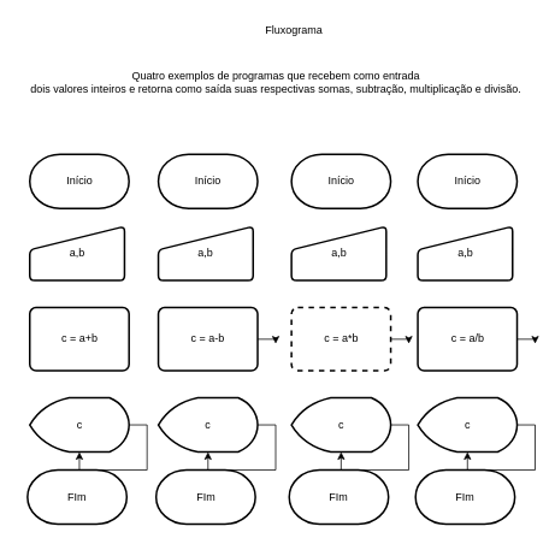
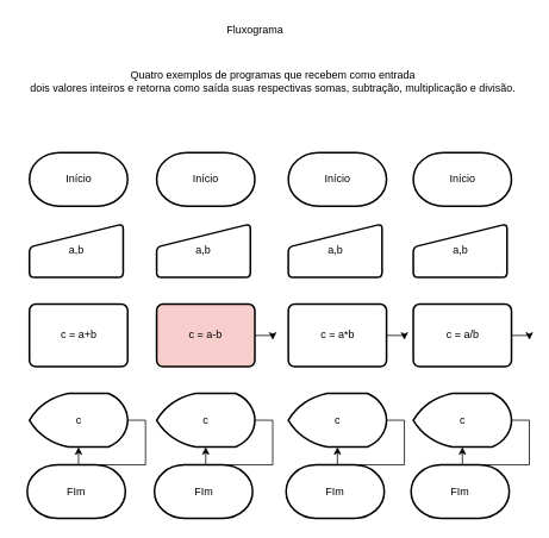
- <mxCell id="30" value="Fluxograma&lt;br&gt;&lt;br&gt;" style="text;html=1;align=center;verticalAlign=middle;resizable=0;points=[];autosize=1;strokeColor=none;fillColor=none;" vertex="1" parent="1"><mxGeometry x="280" y="20" width="90" height="40" as="geometry" /></mxCell>
+ <mxCell id="30" value="Fluxograma&lt;br&gt;&lt;br&gt;" style="text;html=1;align=center;verticalAlign=middle;resizable=0;points=[];autosize=1;strokeColor=none;fillColor=none;" vertex="1" parent="1"><mxGeometry x="240" y="20" width="90" height="40" as="geometry" /></mxCell>
- <mxCell id="27" value="c = a-b" style="rounded=1;whiteSpace=wrap;html=1;absoluteArcSize=1;arcSize=14;strokeWidth=2;" vertex="1" parent="1"><mxGeometry x="175" y="340" width="110" height="70" as="geometry" /></mxCell>
+ <mxCell id="27" value="c = a-b" style="rounded=1;whiteSpace=wrap;html=1;absoluteArcSize=1;arcSize=14;strokeWidth=2;fillColor=#f8cecc;" vertex="1" parent="1"><mxGeometry x="175" y="340" width="110" height="70" as="geometry" /></mxCell>
- <mxCell id="6" value="c = a*b" style="rounded=1;whiteSpace=wrap;html=1;absoluteArcSize=1;arcSize=14;strokeWidth=2;dashed=1;" vertex="1" parent="1"><mxGeometry x="322.5" y="340" width="110" height="70" as="geometry" /></mxCell>
+ <mxCell id="6" value="c = a*b" style="rounded=1;whiteSpace=wrap;html=1;absoluteArcSize=1;arcSize=14;strokeWidth=2;" vertex="1" parent="1"><mxGeometry x="322.5" y="340" width="110" height="70" as="geometry" /></mxCell>
